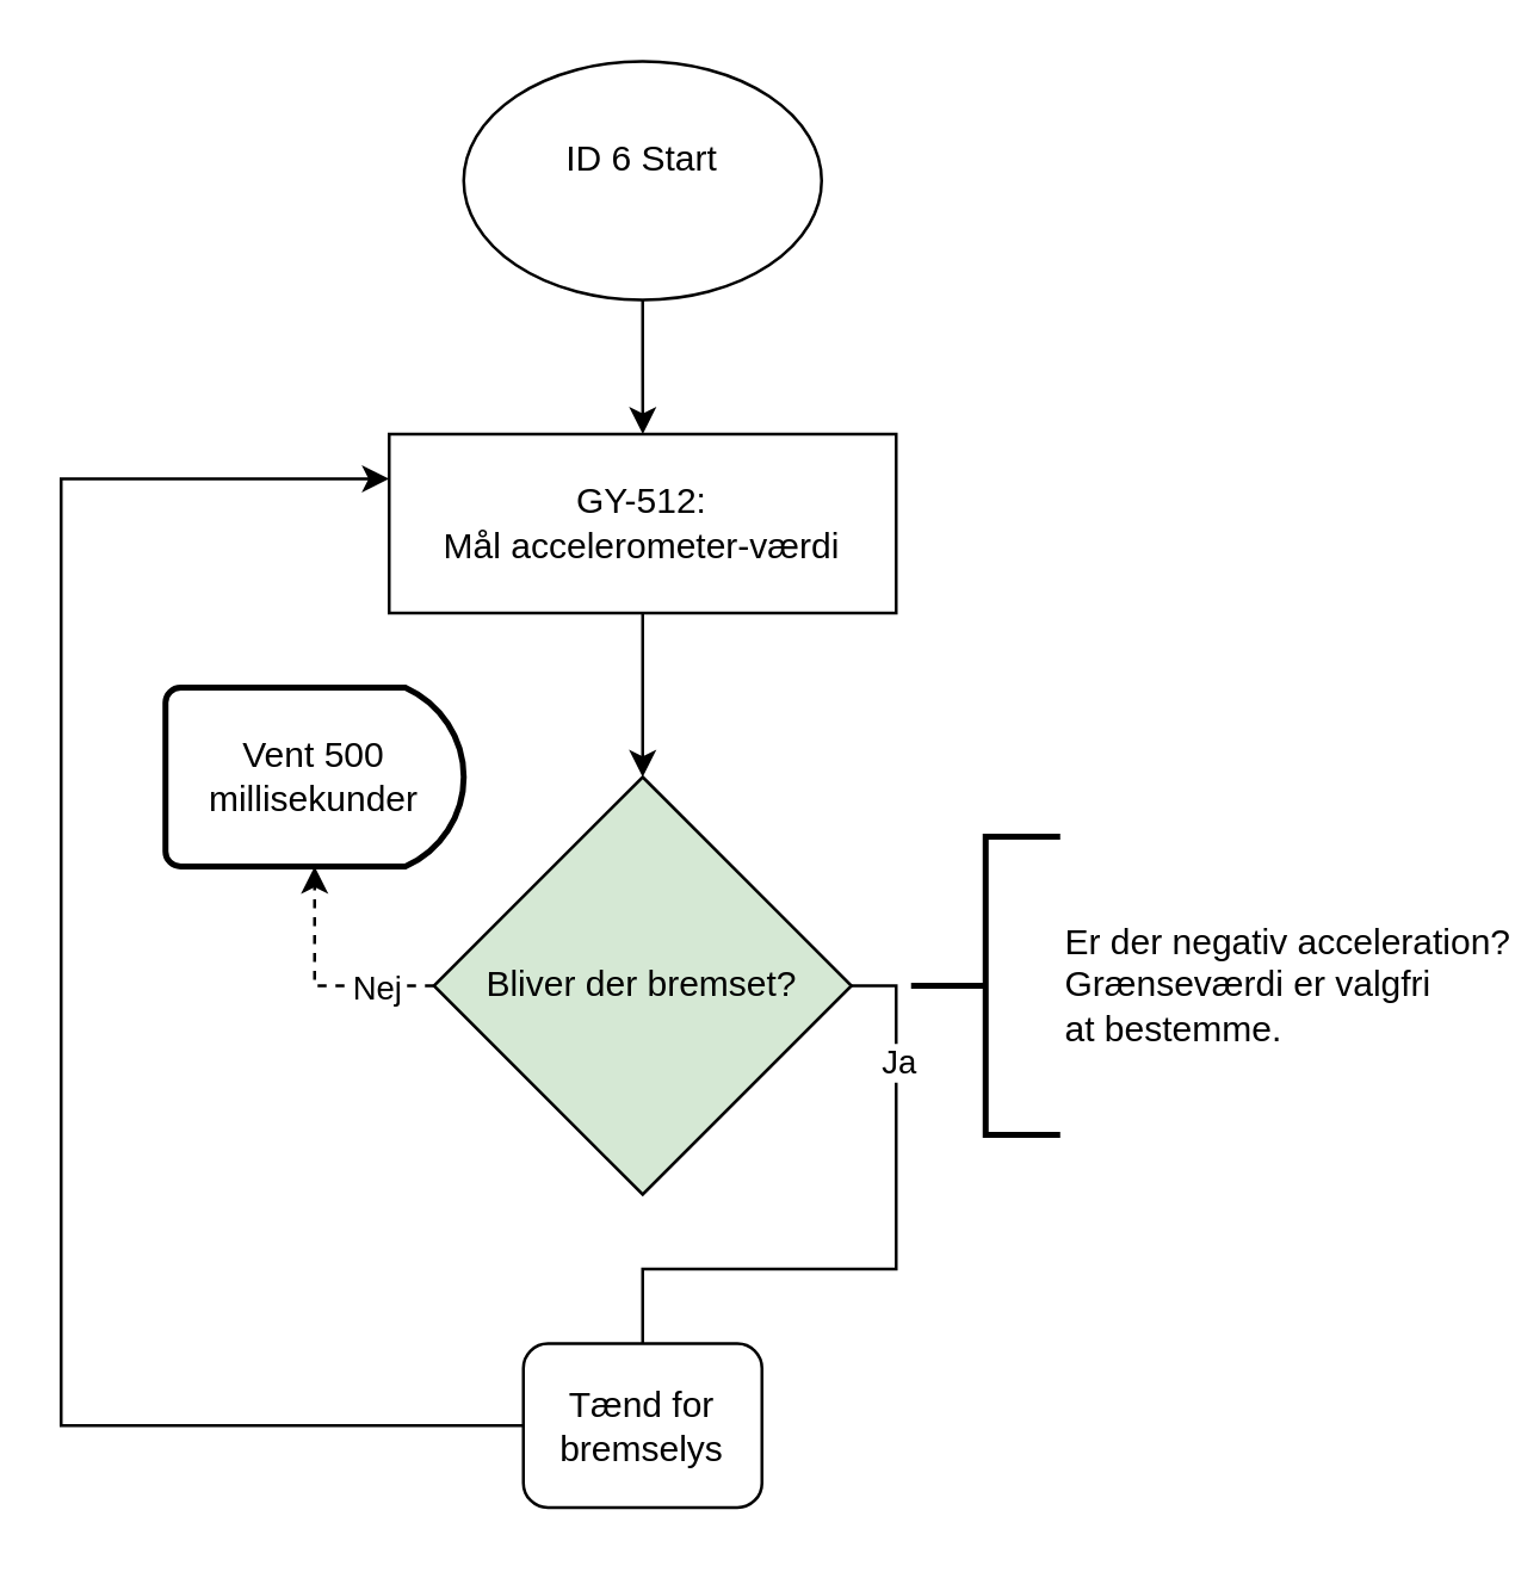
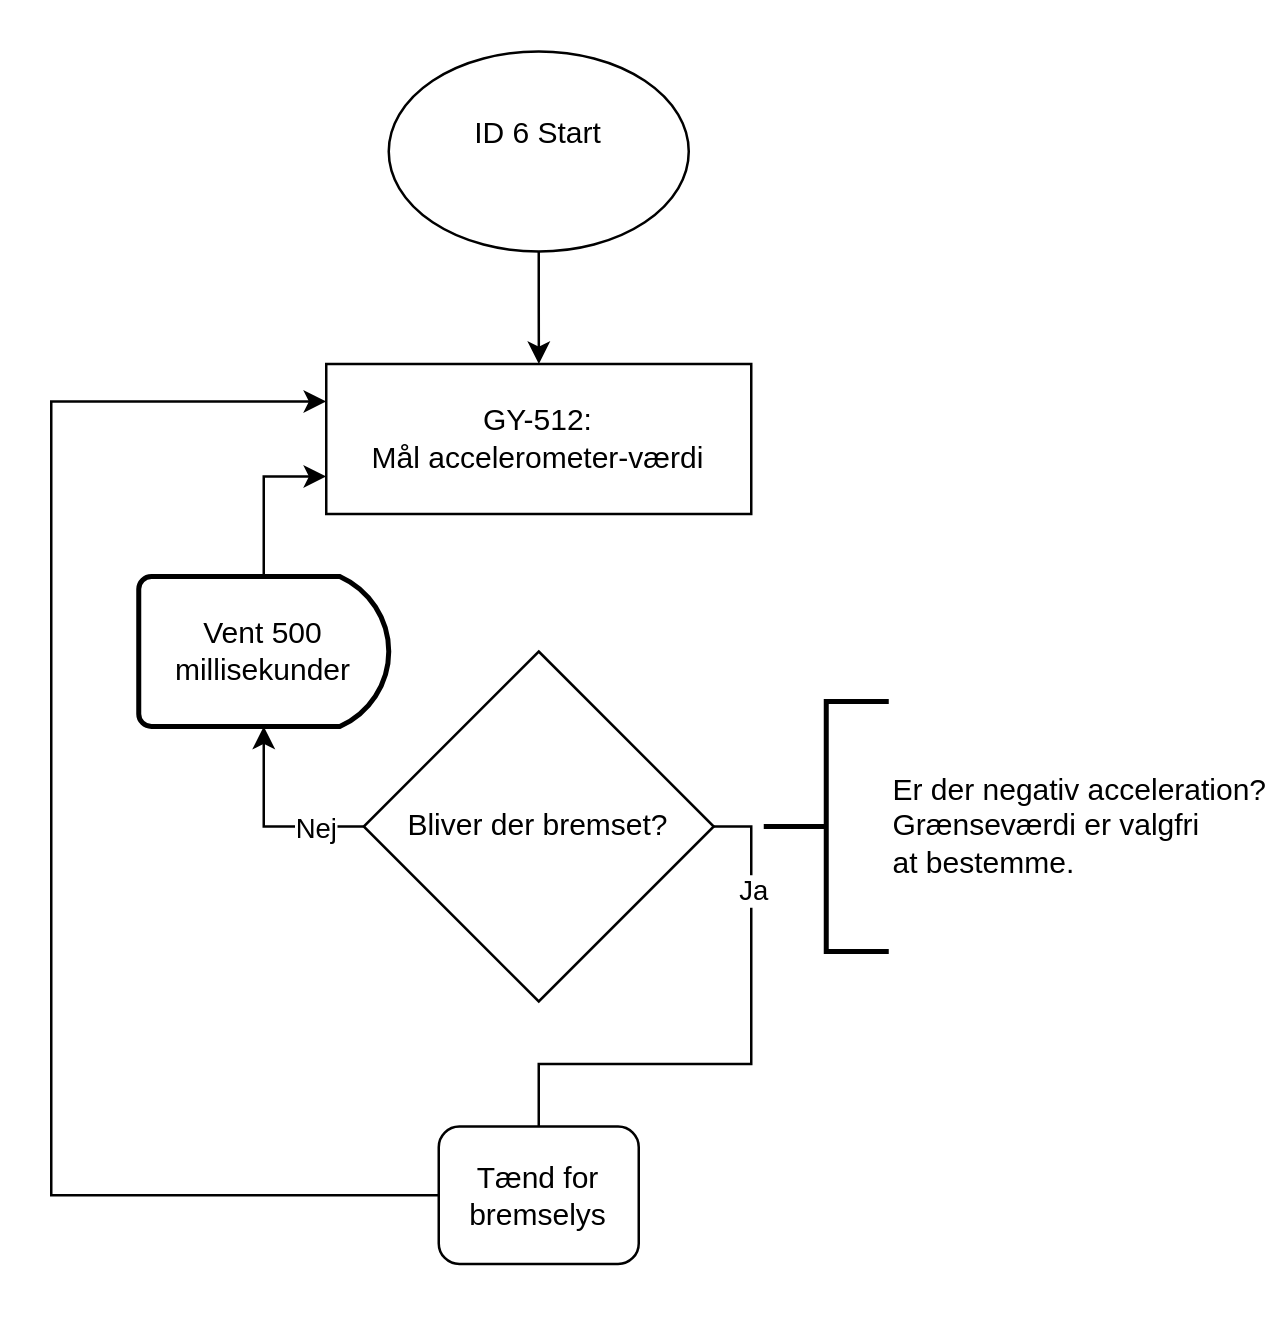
+ <mxCell id="12" style="edgeStyle=orthogonalEdgeStyle;rounded=0;orthogonalLoop=1;jettySize=auto;html=1;exitX=0.5;exitY=0;exitDx=0;exitDy=0;exitPerimeter=0;entryX=0;entryY=0.75;entryDx=0;entryDy=0;" edge="1" parent="1" source="13" target="8"><mxGeometry relative="1" as="geometry" /></mxCell>
- <mxCell id="7" value="" style="edgeStyle=orthogonalEdgeStyle;rounded=0;orthogonalLoop=1;jettySize=auto;html=1;" parent="1" source="8" target="11" edge="1"><mxGeometry relative="1" as="geometry" /></mxCell>
- <mxCell id="14" style="edgeStyle=orthogonalEdgeStyle;rounded=0;orthogonalLoop=1;jettySize=auto;html=1;exitX=0;exitY=0.5;exitDx=0;exitDy=0;entryX=0.5;entryY=1;entryDx=0;entryDy=0;entryPerimeter=0;dashed=1;" edge="1" parent="1" source="11" target="13"><mxGeometry relative="1" as="geometry" /></mxCell>
+ <mxCell id="14" style="edgeStyle=orthogonalEdgeStyle;rounded=0;orthogonalLoop=1;jettySize=auto;html=1;exitX=0;exitY=0.5;exitDx=0;exitDy=0;entryX=0.5;entryY=1;entryDx=0;entryDy=0;entryPerimeter=0;" edge="1" parent="1" source="11" target="13"><mxGeometry relative="1" as="geometry" /></mxCell>
- <mxCell id="11" value="Bliver der bremset?" style="rhombus;whiteSpace=wrap;html=1;fillColor=#d5e8d4;" parent="1" vertex="1"><mxGeometry x="145" y="260" width="140" height="140" as="geometry" /></mxCell>
+ <mxCell id="11" value="Bliver der bremset?" style="rhombus;whiteSpace=wrap;html=1;" parent="1" vertex="1"><mxGeometry x="145" y="260" width="140" height="140" as="geometry" /></mxCell>
